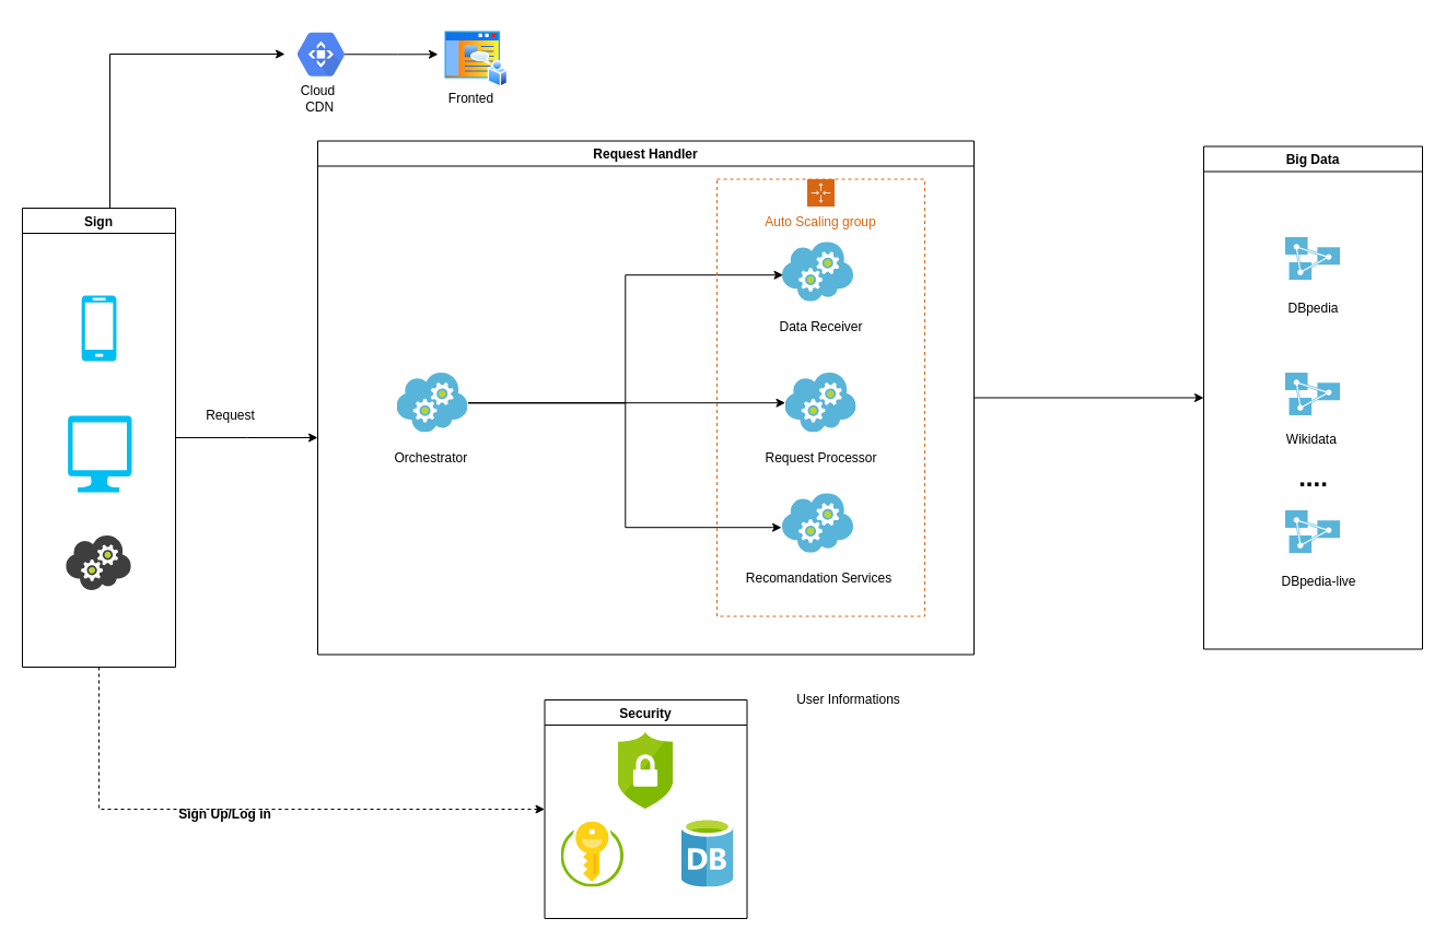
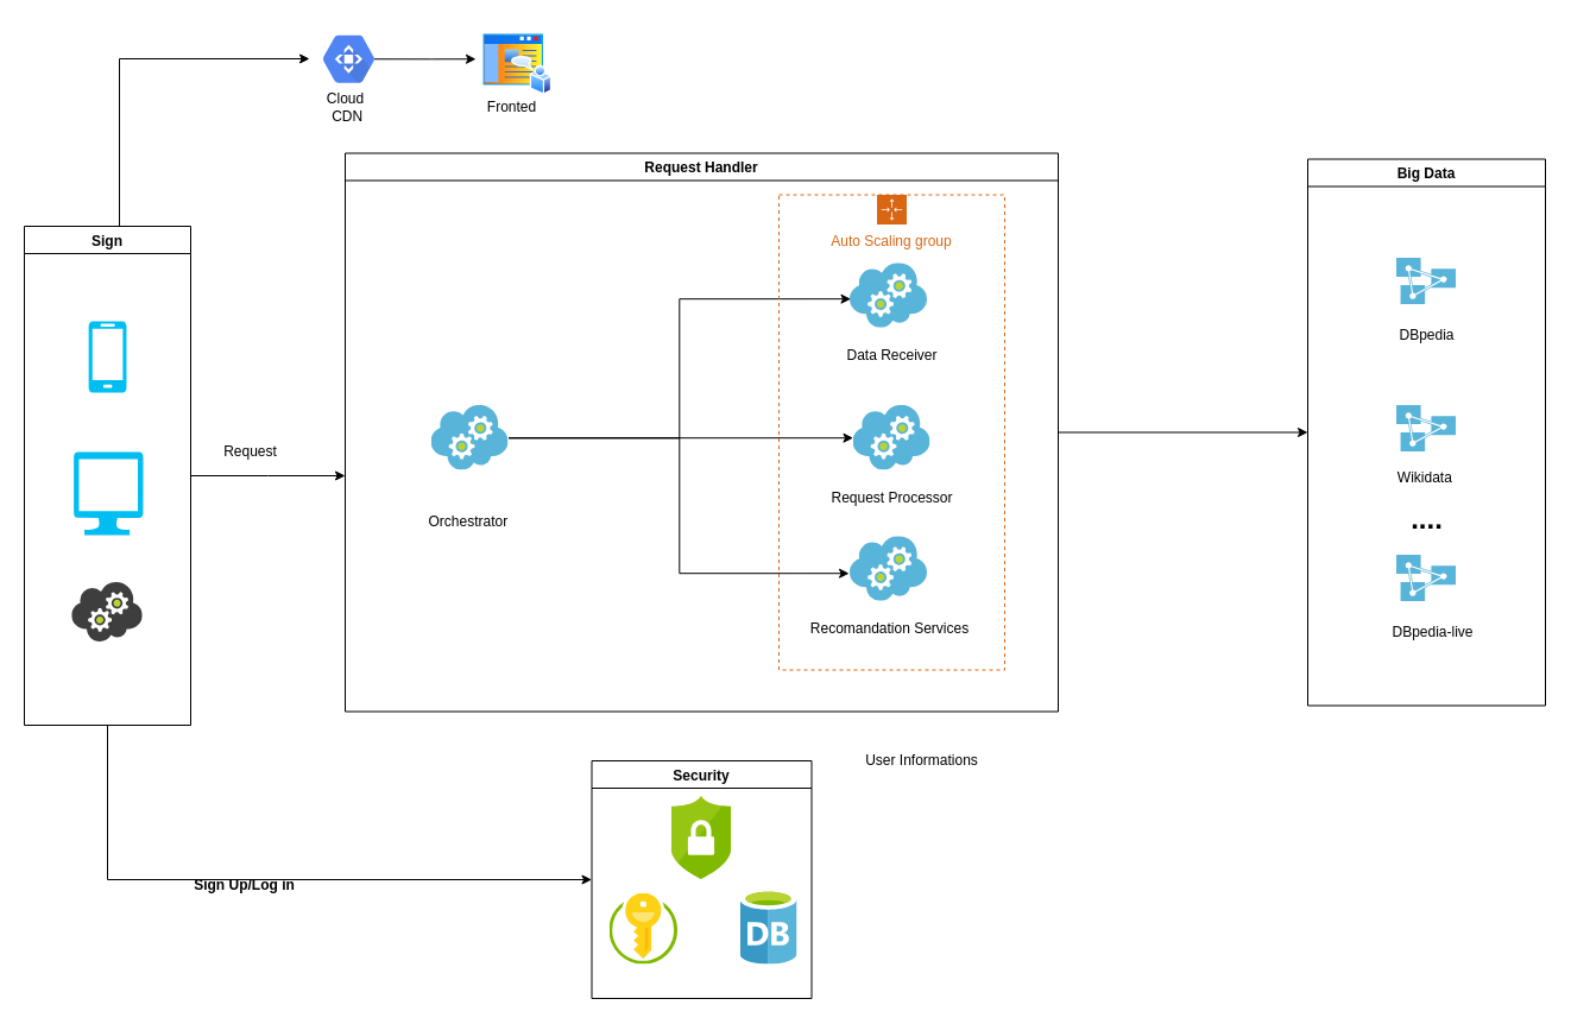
- <mxCell id="19" value="Orchestrator&amp;nbsp;" style="text;html=1;align=center;verticalAlign=middle;resizable=0;points=[];autosize=1;" vertex="1" parent="14"><mxGeometry x="60" y="280" width="90" height="20" as="geometry" /></mxCell>
+ <mxCell id="19" value="Orchestrator&amp;nbsp;" style="text;html=1;align=center;verticalAlign=middle;resizable=0;points=[];autosize=1;" vertex="1" parent="14"><mxGeometry x="60" y="300" width="90" height="20" as="geometry" /></mxCell>
- <mxCell id="7" style="edgeStyle=orthogonalEdgeStyle;rounded=0;orthogonalLoop=1;jettySize=auto;html=1;entryX=0;entryY=0.5;entryDx=0;entryDy=0;dashed=1;" edge="1" parent="1" source="9" target="2"><mxGeometry relative="1" as="geometry"><Array as="points"><mxPoint x="90" y="740" /></Array></mxGeometry></mxCell>
+ <mxCell id="7" style="edgeStyle=orthogonalEdgeStyle;rounded=0;orthogonalLoop=1;jettySize=auto;html=1;entryX=0;entryY=0.5;entryDx=0;entryDy=0;" edge="1" parent="1" source="9" target="2"><mxGeometry relative="1" as="geometry"><Array as="points"><mxPoint x="90" y="740" /></Array></mxGeometry></mxCell>
